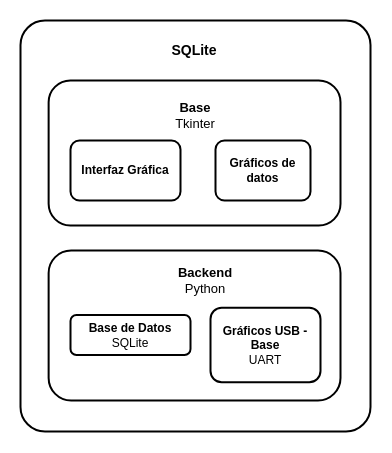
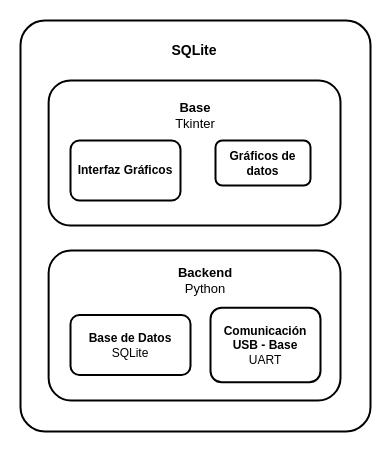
- <mxCell id="10" value="&lt;b&gt;Interfaz Gráfica&lt;/b&gt;" style="rounded=1;whiteSpace=wrap;html=1;fillColor=none;strokeWidth=2;" vertex="1" parent="8"><mxGeometry x="21.87" y="60" width="110" height="60" as="geometry" /></mxCell>
+ <mxCell id="10" value="&lt;b&gt;Interfaz Gráficos&lt;/b&gt;" style="rounded=1;whiteSpace=wrap;html=1;fillColor=none;strokeWidth=2;" vertex="1" parent="8"><mxGeometry x="21.87" y="60" width="110" height="60" as="geometry" /></mxCell>
- <mxCell id="12" value="&lt;b&gt;Gráficos de datos&lt;/b&gt;" style="rounded=1;whiteSpace=wrap;html=1;fillColor=none;strokeWidth=2;" vertex="1" parent="8"><mxGeometry x="166.87" y="60" width="95" height="60" as="geometry" /></mxCell>
+ <mxCell id="12" value="&lt;b&gt;Gráficos de datos&lt;/b&gt;" style="rounded=1;whiteSpace=wrap;html=1;fillColor=none;strokeWidth=2;" vertex="1" parent="8"><mxGeometry x="166.87" y="60" width="95" height="45" as="geometry" /></mxCell>
- <mxCell id="4" value="&lt;b&gt;Base de Datos&lt;/b&gt;&lt;br&gt;SQLite" style="rounded=1;whiteSpace=wrap;html=1;strokeWidth=2;fillColor=none;" vertex="1" parent="1"><mxGeometry x="70" y="314.5" width="120" height="40" as="geometry" /></mxCell>
+ <mxCell id="4" value="&lt;b&gt;Base de Datos&lt;/b&gt;&lt;br&gt;SQLite" style="rounded=1;whiteSpace=wrap;html=1;strokeWidth=2;fillColor=none;" vertex="1" parent="1"><mxGeometry x="70" y="314.5" width="120" height="60" as="geometry" /></mxCell>
- <mxCell id="5" value="Gráficos USB - Base&lt;br&gt;&lt;span style=&quot;font-weight: normal;&quot;&gt;UART&lt;/span&gt;" style="rounded=1;whiteSpace=wrap;html=1;fillColor=none;strokeWidth=2;fontStyle=1" vertex="1" parent="1"><mxGeometry x="210" y="307.25" width="110" height="74.5" as="geometry" /></mxCell>
+ <mxCell id="5" value="Comunicación USB - Base&lt;br&gt;&lt;span style=&quot;font-weight: normal;&quot;&gt;UART&lt;/span&gt;" style="rounded=1;whiteSpace=wrap;html=1;fillColor=none;strokeWidth=2;fontStyle=1" vertex="1" parent="1"><mxGeometry x="210" y="307.25" width="110" height="74.5" as="geometry" /></mxCell>
